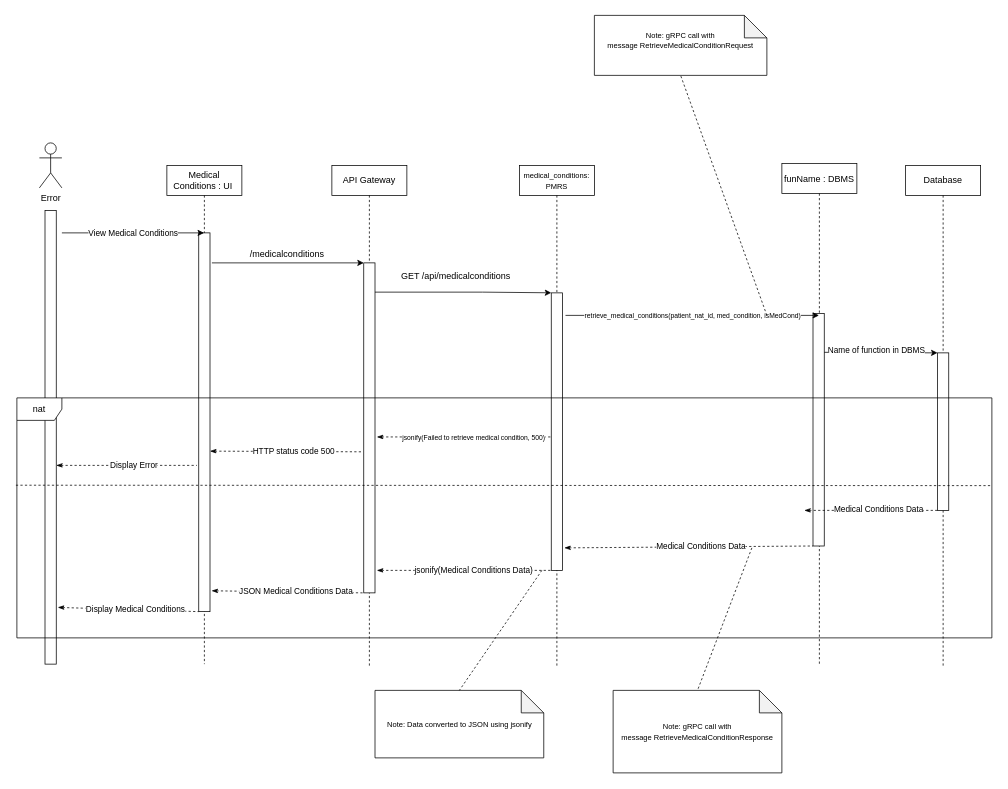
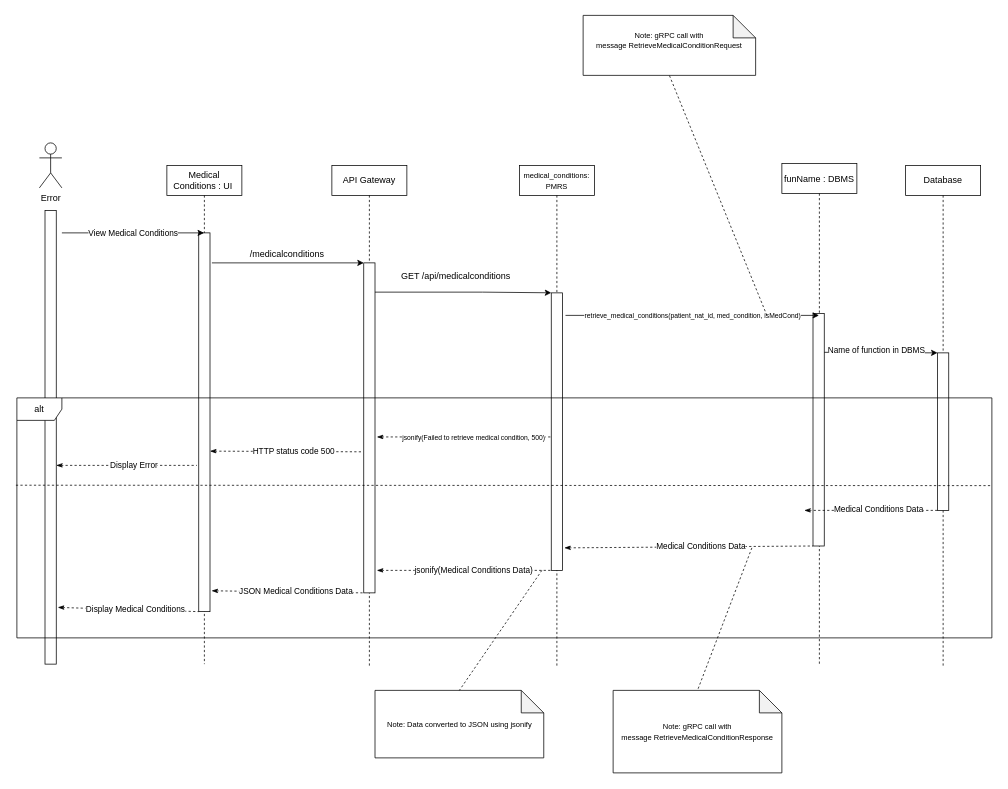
- <mxCell id="24" value="&lt;div&gt;&lt;span style=&quot;font-size: 10px;&quot;&gt;Note: gRPC call with message&amp;nbsp;&lt;/span&gt;&lt;span style=&quot;background-color: initial; font-size: 10px;&quot;&gt;RetrieveMedicalConditionRequest&lt;/span&gt;&lt;/div&gt;&lt;div&gt;&lt;br&gt;&lt;/div&gt;" style="shape=note;whiteSpace=wrap;html=1;backgroundOutline=1;darkOpacity=0.05;" parent="1" vertex="1"><mxGeometry x="792" y="20" width="230" height="80" as="geometry" /></mxCell>
+ <mxCell id="24" value="&lt;div&gt;&lt;span style=&quot;font-size: 10px;&quot;&gt;Note: gRPC call with message&amp;nbsp;&lt;/span&gt;&lt;span style=&quot;background-color: initial; font-size: 10px;&quot;&gt;RetrieveMedicalConditionRequest&lt;/span&gt;&lt;/div&gt;&lt;div&gt;&lt;br&gt;&lt;/div&gt;" style="shape=note;whiteSpace=wrap;html=1;backgroundOutline=1;darkOpacity=0.05;" parent="1" vertex="1"><mxGeometry x="777" y="20" width="230" height="80" as="geometry" /></mxCell>
- <mxCell id="38" value="nat" style="shape=umlFrame;whiteSpace=wrap;html=1;pointerEvents=0;" parent="1" vertex="1"><mxGeometry x="22" y="530" width="1300" height="320" as="geometry" /></mxCell>
+ <mxCell id="38" value="alt" style="shape=umlFrame;whiteSpace=wrap;html=1;pointerEvents=0;" parent="1" vertex="1"><mxGeometry x="22" y="530" width="1300" height="320" as="geometry" /></mxCell>
